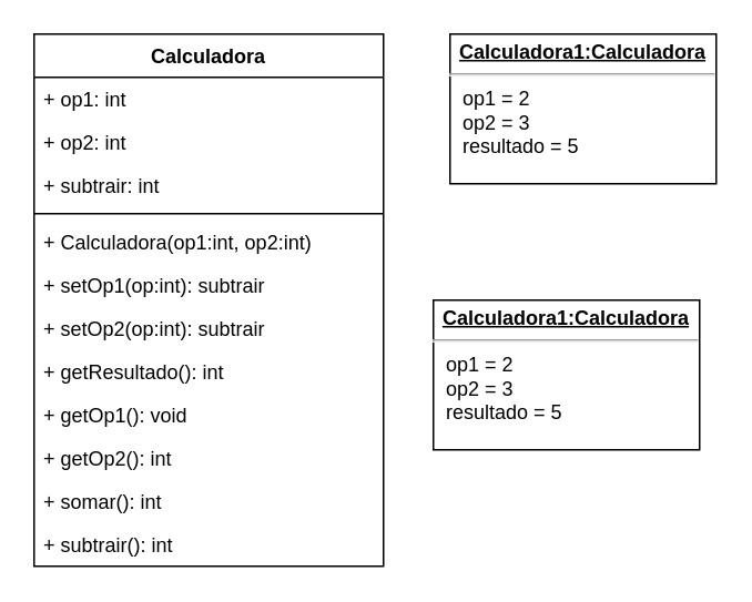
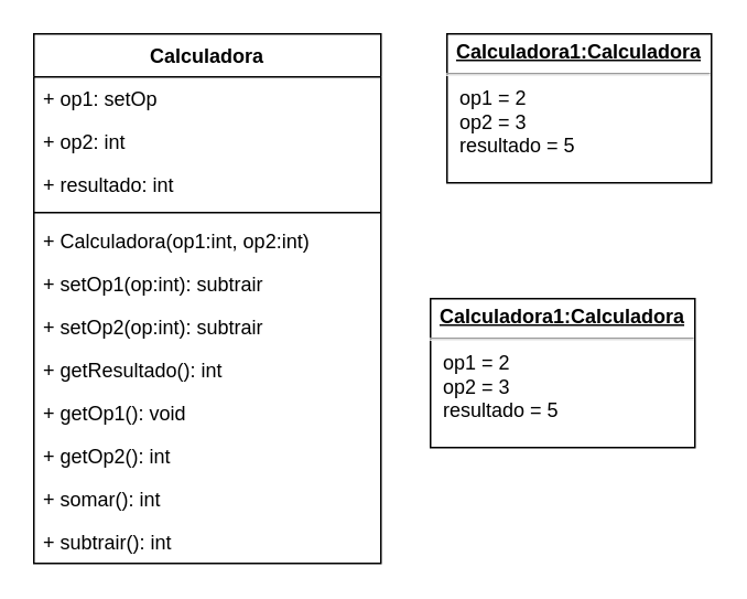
- <mxCell id="3" value="+ op1: int" style="text;strokeColor=none;fillColor=none;align=left;verticalAlign=top;spacingLeft=4;spacingRight=4;overflow=hidden;rotatable=0;points=[[0,0.5],[1,0.5]];portConstraint=eastwest;" parent="2" vertex="1"><mxGeometry y="26" width="210" height="26" as="geometry" /></mxCell>
+ <mxCell id="3" value="+ op1: setOp" style="text;strokeColor=none;fillColor=none;align=left;verticalAlign=top;spacingLeft=4;spacingRight=4;overflow=hidden;rotatable=0;points=[[0,0.5],[1,0.5]];portConstraint=eastwest;" parent="2" vertex="1"><mxGeometry y="26" width="210" height="26" as="geometry" /></mxCell>
- <mxCell id="5" value="+ subtrair: int" style="text;strokeColor=none;fillColor=none;align=left;verticalAlign=top;spacingLeft=4;spacingRight=4;overflow=hidden;rotatable=0;points=[[0,0.5],[1,0.5]];portConstraint=eastwest;" parent="2" vertex="1"><mxGeometry y="78" width="210" height="26" as="geometry" /></mxCell>
+ <mxCell id="5" value="+ resultado: int" style="text;strokeColor=none;fillColor=none;align=left;verticalAlign=top;spacingLeft=4;spacingRight=4;overflow=hidden;rotatable=0;points=[[0,0.5],[1,0.5]];portConstraint=eastwest;" parent="2" vertex="1"><mxGeometry y="78" width="210" height="26" as="geometry" /></mxCell>
